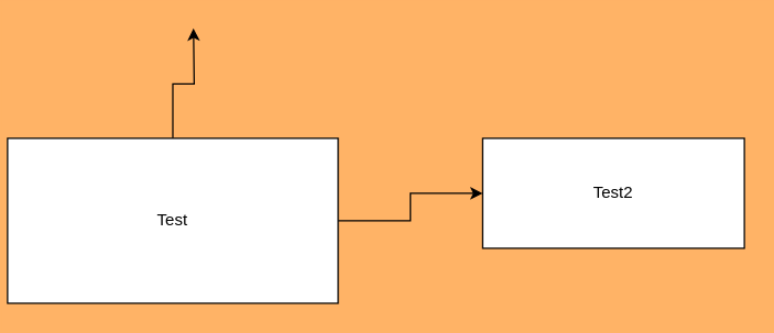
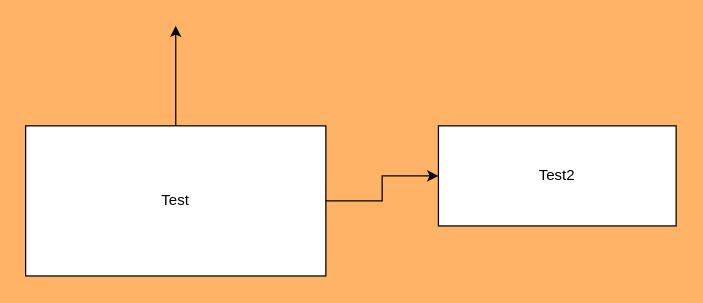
- <mxCell id="4" value="Test" style="rounded=0;whiteSpace=wrap;html=1;" parent="1" vertex="1"><mxGeometry x="5" y="100" width="240" height="120" as="geometry" /></mxCell>
+ <mxCell id="4" value="Test" style="rounded=0;whiteSpace=wrap;html=1;" parent="1" vertex="1"><mxGeometry x="20" y="100" width="240" height="120" as="geometry" /></mxCell>
